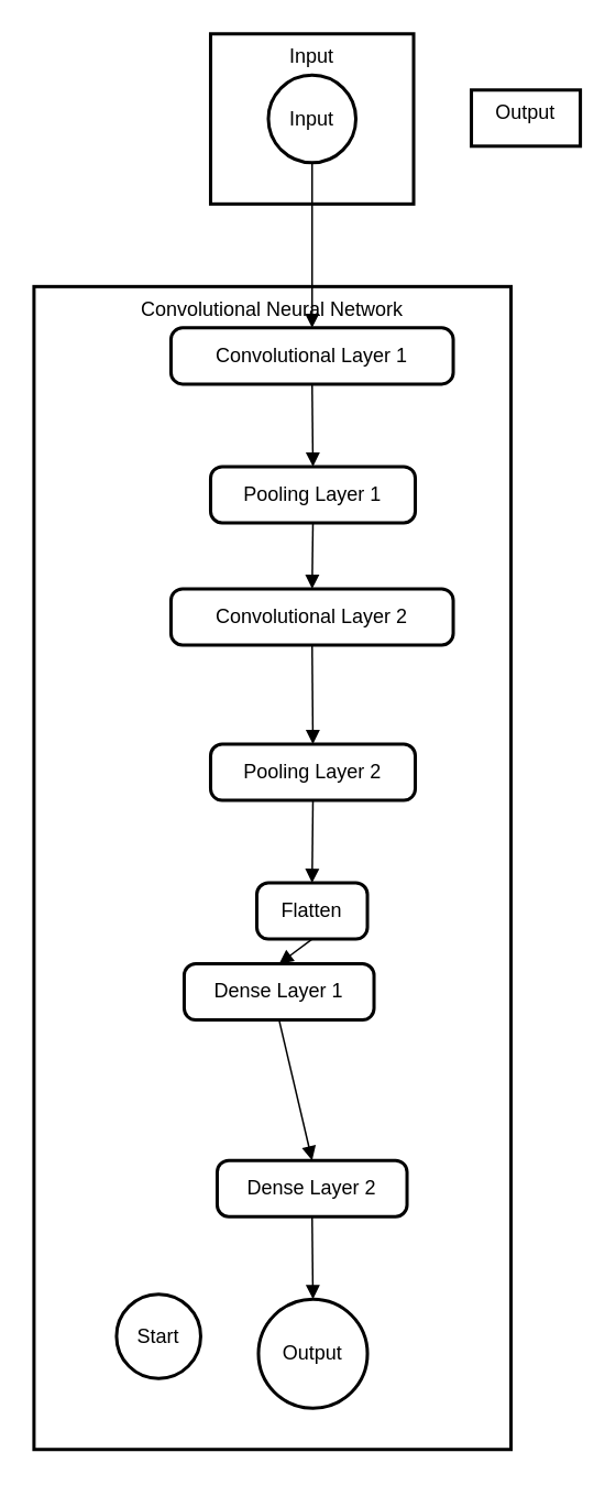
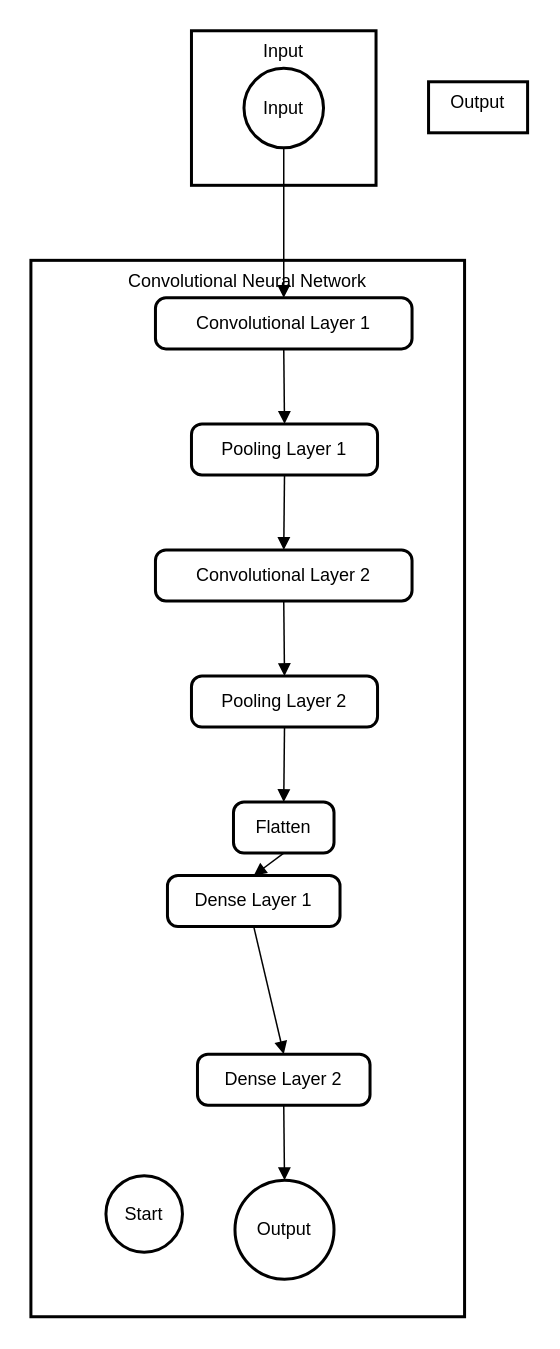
- <mxCell id="6" value="Convolutional Layer 2" style="rounded=1;absoluteArcSize=1;arcSize=14;whiteSpace=wrap;strokeWidth=2;" vertex="1" parent="1"><mxGeometry x="103" y="356" width="171" height="34" as="geometry" /></mxCell>
+ <mxCell id="6" value="Convolutional Layer 2" style="rounded=1;absoluteArcSize=1;arcSize=14;whiteSpace=wrap;strokeWidth=2;" vertex="1" parent="1"><mxGeometry x="103" y="366" width="171" height="34" as="geometry" /></mxCell>
